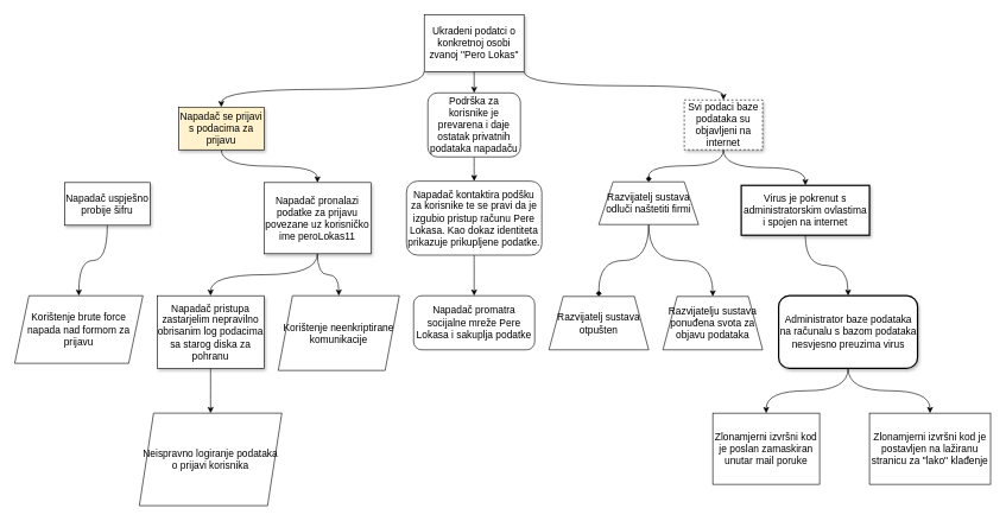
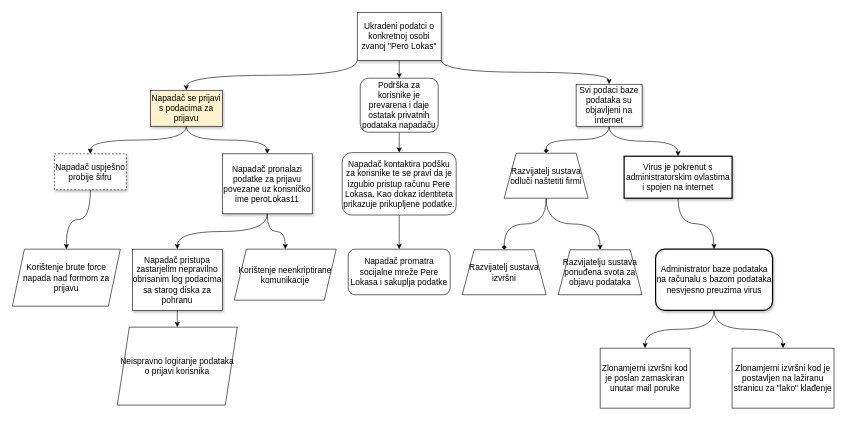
- <mxCell id="11" value="Svi podaci baze podataka su objavljeni na internet" style="whiteSpace=wrap;html=1;rounded=0;shadow=1;labelBackgroundColor=none;strokeWidth=1;fontFamily=Helvetica;fontSize=14;align=center;labelBorderColor=none;fontStyle=0;dashed=1;" parent="1" vertex="1"><mxGeometry x="960" y="140" width="110" height="70" as="geometry" /></mxCell>
+ <mxCell id="11" value="Svi podaci baze podataka su objavljeni na internet" style="whiteSpace=wrap;html=1;rounded=0;shadow=1;labelBackgroundColor=none;strokeWidth=1;fontFamily=Helvetica;fontSize=14;align=center;labelBorderColor=none;fontStyle=0" parent="1" vertex="1"><mxGeometry x="960" y="140" width="110" height="70" as="geometry" /></mxCell>
+ <mxCell id="7" style="edgeStyle=orthogonalEdgeStyle;curved=1;orthogonalLoop=1;jettySize=auto;html=1;exitX=0.5;exitY=1;exitDx=0;exitDy=0;entryX=0.5;entryY=0;entryDx=0;entryDy=0;labelBorderColor=none;fontSize=14;fontFamily=Helvetica;fontStyle=0" edge="1" parent="1" source="8" target="13"><mxGeometry relative="1" as="geometry" /></mxCell>
- <mxCell id="36" value="Razvijatelj sustava odluči naštetiti firmi" style="shape=trapezoid;perimeter=trapezoidPerimeter;whiteSpace=wrap;html=1;fixedSize=1;rounded=0;sketch=0;gradientColor=none;fontSize=14;fontFamily=Helvetica;fontStyle=0" vertex="1" parent="1"><mxGeometry x="840" y="255" width="140" height="60" as="geometry" /></mxCell>
+ <mxCell id="36" value="Razvijatelj sustava odluči naštetiti firmi" style="shape=trapezoid;perimeter=trapezoidPerimeter;whiteSpace=wrap;html=1;fixedSize=1;rounded=0;sketch=0;gradientColor=none;fontSize=14;fontFamily=Helvetica;fontStyle=0" vertex="1" parent="1"><mxGeometry x="840" y="255" width="140" height="75" as="geometry" /></mxCell>
- <mxCell id="13" value="Napadač uspješno probije šifru" style="whiteSpace=wrap;html=1;rounded=0;shadow=1;labelBackgroundColor=none;strokeWidth=1;fontFamily=Helvetica;fontSize=14;align=center;labelBorderColor=none;fontStyle=0" parent="1" vertex="1"><mxGeometry x="90" y="256" width="120" height="60" as="geometry" /></mxCell>
+ <mxCell id="13" value="Napadač uspješno probije šifru" style="whiteSpace=wrap;html=1;rounded=0;shadow=1;labelBackgroundColor=none;strokeWidth=1;fontFamily=Helvetica;fontSize=14;align=center;labelBorderColor=none;fontStyle=0;dashed=1;" parent="1" vertex="1"><mxGeometry x="90" y="256" width="120" height="60" as="geometry" /></mxCell>
- <mxCell id="34" value="Razvijatelj sustava otpušten" style="shape=trapezoid;perimeter=trapezoidPerimeter;whiteSpace=wrap;html=1;fixedSize=1;rounded=0;sketch=0;gradientColor=none;fontSize=14;fontFamily=Helvetica;fontStyle=0" vertex="1" parent="1"><mxGeometry x="770" y="416" width="140" height="75" as="geometry" /></mxCell>
+ <mxCell id="34" value="Razvijatelj sustava izvršni" style="shape=trapezoid;perimeter=trapezoidPerimeter;whiteSpace=wrap;html=1;fixedSize=1;rounded=0;sketch=0;gradientColor=none;fontSize=14;fontFamily=Helvetica;fontStyle=0" vertex="1" parent="1"><mxGeometry x="770" y="416" width="140" height="75" as="geometry" /></mxCell>
- <mxCell id="37" value="Korištenje neenkriptirane komunikacije" style="shape=parallelogram;perimeter=parallelogramPerimeter;whiteSpace=wrap;html=1;fixedSize=1;rounded=0;sketch=0;gradientColor=none;fontSize=14;fontFamily=Helvetica;fontStyle=0" vertex="1" parent="1"><mxGeometry x="390" y="415" width="170" height="105" as="geometry" /></mxCell>
+ <mxCell id="37" value="Korištenje neenkriptirane komunikacije" style="shape=parallelogram;perimeter=parallelogramPerimeter;whiteSpace=wrap;html=1;fixedSize=1;rounded=0;sketch=0;gradientColor=none;fontSize=14;fontFamily=Helvetica;fontStyle=0" vertex="1" parent="1"><mxGeometry x="390" y="415" width="170" height="85" as="geometry" /></mxCell>
- <mxCell id="33" value="Neispravno logiranje podataka o prijavi korisnika " style="shape=parallelogram;perimeter=parallelogramPerimeter;whiteSpace=wrap;html=1;fixedSize=1;rounded=0;sketch=0;gradientColor=none;fontSize=14;fontFamily=Helvetica;fontStyle=0" vertex="1" parent="1"><mxGeometry x="195" y="580" width="200" height="130" as="geometry" /></mxCell>
+ <mxCell id="33" value="Neispravno logiranje podataka o prijavi korisnika " style="shape=parallelogram;perimeter=parallelogramPerimeter;whiteSpace=wrap;html=1;fixedSize=1;rounded=0;sketch=0;gradientColor=none;fontSize=14;fontFamily=Helvetica;fontStyle=0" vertex="1" parent="1"><mxGeometry x="195" y="545" width="200" height="130" as="geometry" /></mxCell>
